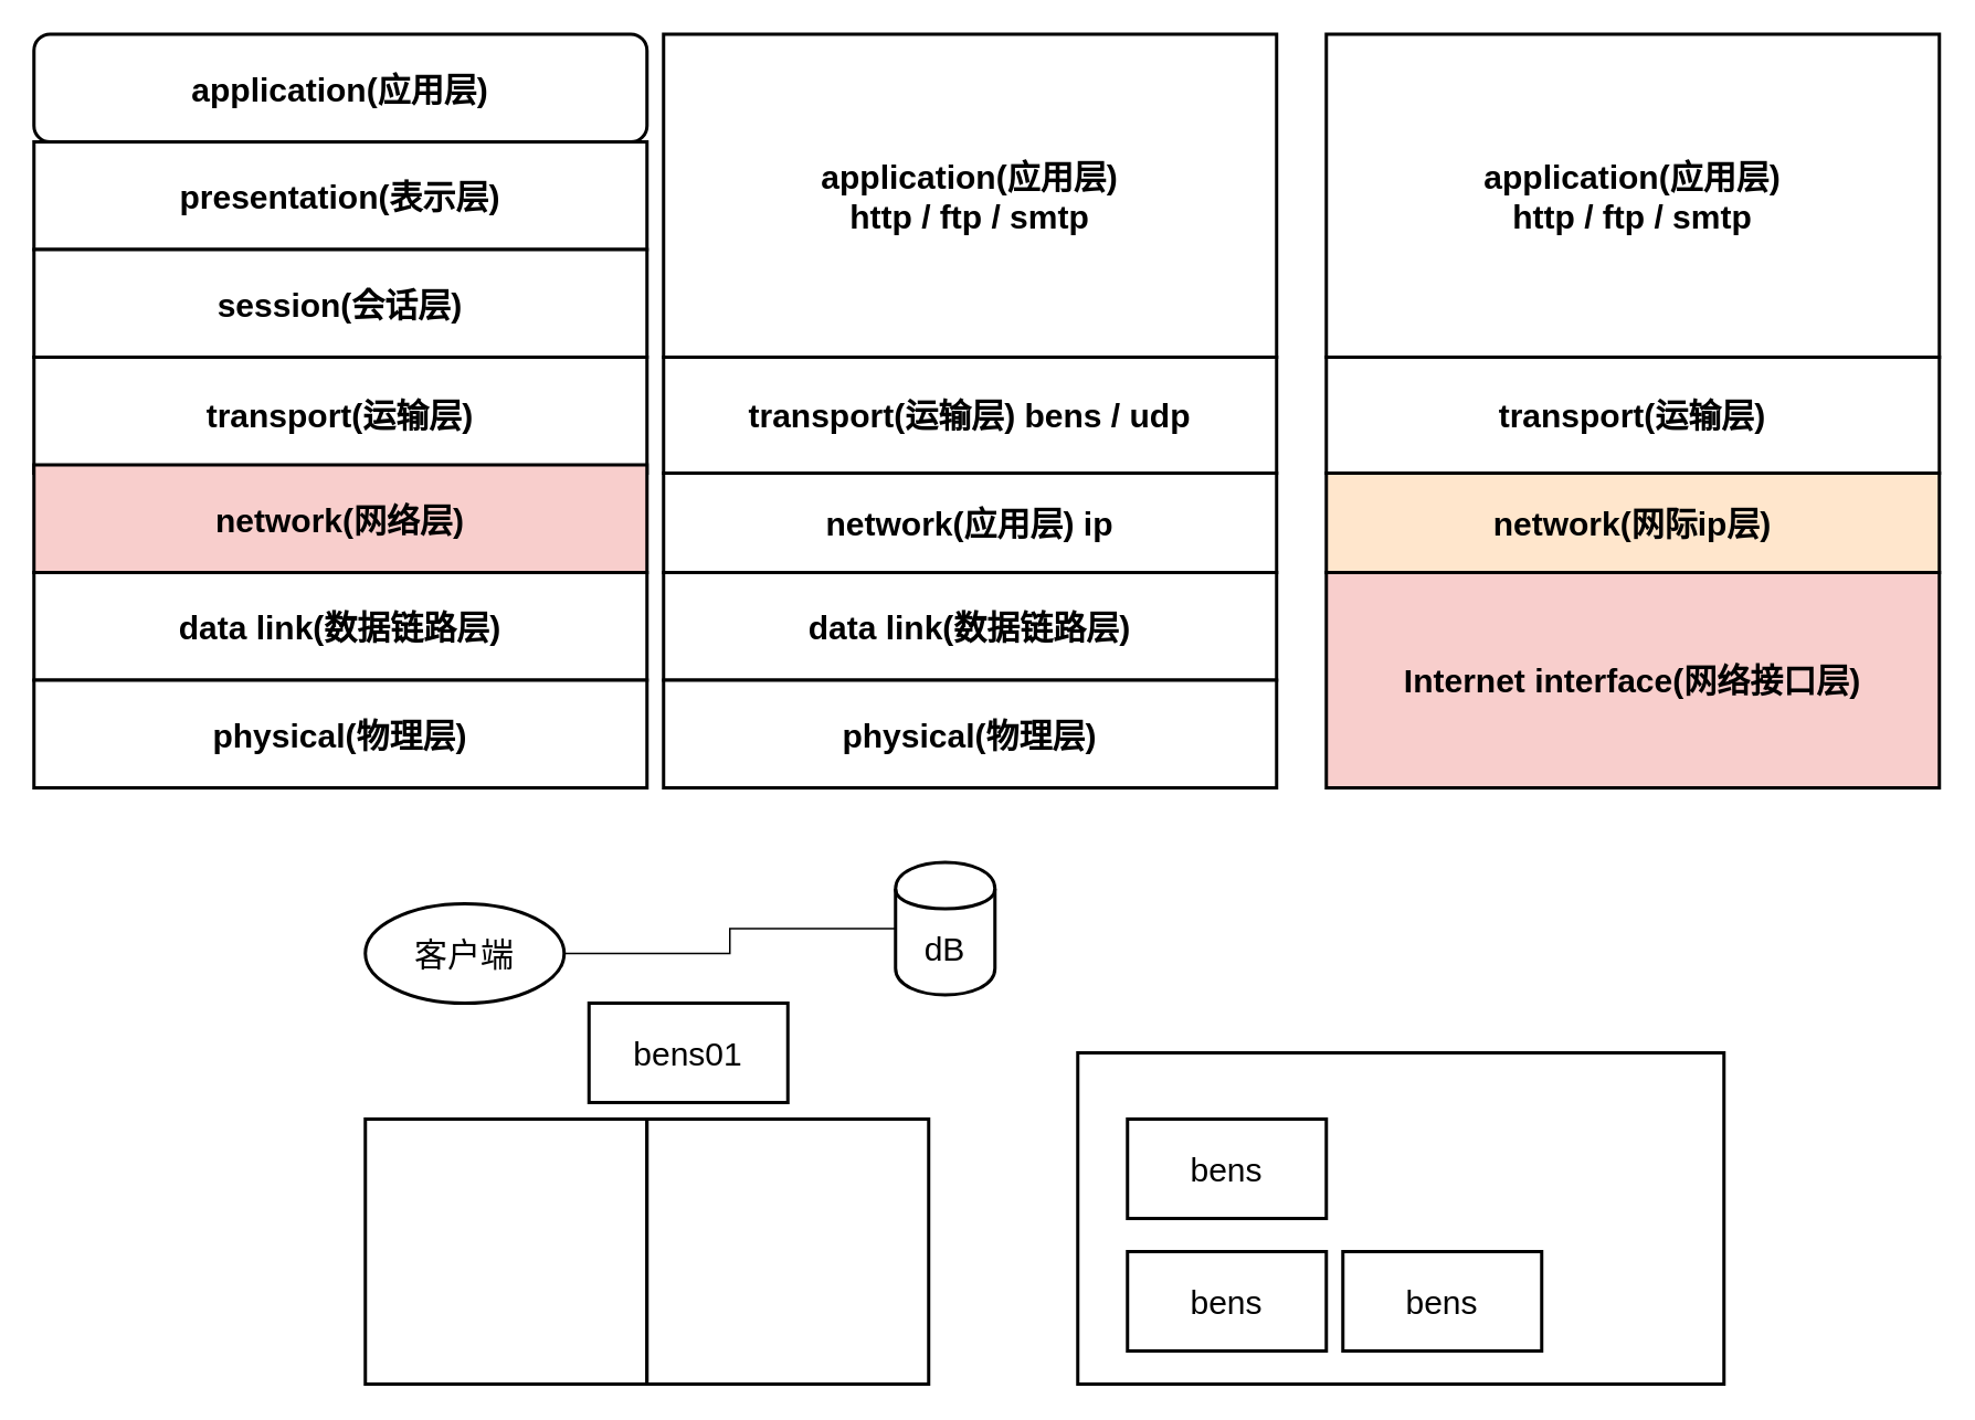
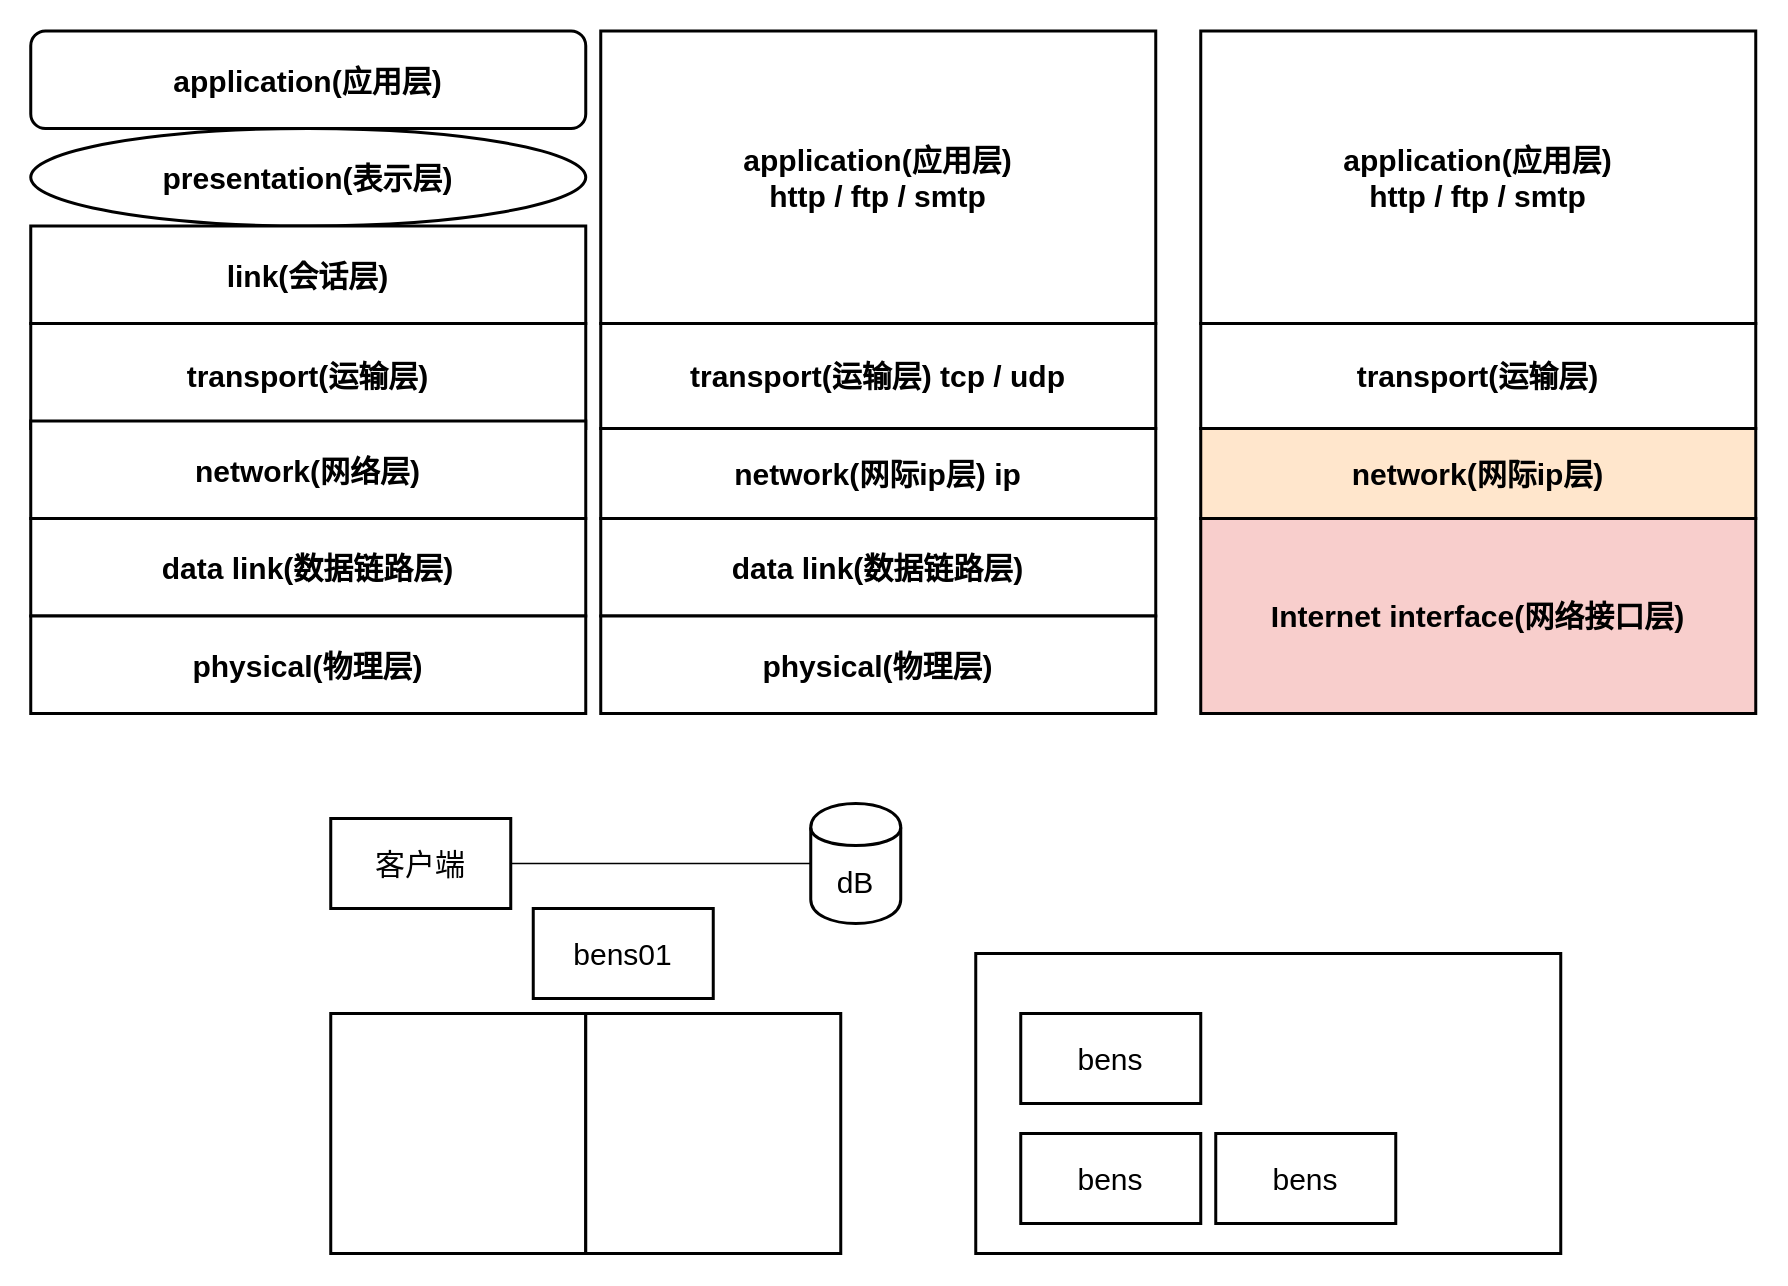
- <mxCell id="4" value="presentation(表示层)" style="rounded=0;whiteSpace=wrap;html=1;strokeWidth=2;fontSize=20;fontStyle=1" vertex="1" parent="1"><mxGeometry x="20" y="85" width="370" height="65" as="geometry" /></mxCell>
+ <mxCell id="4" value="presentation(表示层)" style="ellipse;whiteSpace=wrap;html=1;strokeWidth=2;fontSize=20;fontStyle=1;" vertex="1" parent="1"><mxGeometry x="20" y="85" width="370" height="65" as="geometry" /></mxCell>
- <mxCell id="5" value="session(会话层)" style="rounded=0;whiteSpace=wrap;html=1;strokeWidth=2;fontSize=20;fontStyle=1" vertex="1" parent="1"><mxGeometry x="20" y="150" width="370" height="65" as="geometry" /></mxCell>
+ <mxCell id="5" value="link(会话层)" style="rounded=0;whiteSpace=wrap;html=1;strokeWidth=2;fontSize=20;fontStyle=1" vertex="1" parent="1"><mxGeometry x="20" y="150" width="370" height="65" as="geometry" /></mxCell>
- <mxCell id="11" value="transport(运输层) bens / udp" style="rounded=0;whiteSpace=wrap;html=1;strokeWidth=2;fontSize=20;fontStyle=1" vertex="1" parent="1"><mxGeometry x="400" y="215" width="370" height="70" as="geometry" /></mxCell>
+ <mxCell id="11" value="transport(运输层) tcp / udp" style="rounded=0;whiteSpace=wrap;html=1;strokeWidth=2;fontSize=20;fontStyle=1" vertex="1" parent="1"><mxGeometry x="400" y="215" width="370" height="70" as="geometry" /></mxCell>
- <mxCell id="7" value="network(网络层)" style="rounded=0;whiteSpace=wrap;html=1;strokeWidth=2;fontSize=20;fontStyle=1;fillColor=#f8cecc;" vertex="1" parent="1"><mxGeometry x="20" y="280" width="370" height="65" as="geometry" /></mxCell>
+ <mxCell id="7" value="network(网络层)" style="rounded=0;whiteSpace=wrap;html=1;strokeWidth=2;fontSize=20;fontStyle=1" vertex="1" parent="1"><mxGeometry x="20" y="280" width="370" height="65" as="geometry" /></mxCell>
- <mxCell id="12" value="network(应用层) ip" style="rounded=0;whiteSpace=wrap;html=1;strokeWidth=2;fontSize=20;fontStyle=1" vertex="1" parent="1"><mxGeometry x="400" y="285" width="370" height="60" as="geometry" /></mxCell>
+ <mxCell id="12" value="network(网际ip层) ip" style="rounded=0;whiteSpace=wrap;html=1;strokeWidth=2;fontSize=20;fontStyle=1" vertex="1" parent="1"><mxGeometry x="400" y="285" width="370" height="60" as="geometry" /></mxCell>
- <mxCell id="19" value="dB" style="shape=cylinder;whiteSpace=wrap;html=1;boundedLbl=1;backgroundOutline=1;strokeWidth=2;fontSize=20;" vertex="1" parent="1"><mxGeometry x="540" y="520" width="60" height="80" as="geometry" /></mxCell>
+ <mxCell id="19" value="dB" style="shape=cylinder;whiteSpace=wrap;html=1;boundedLbl=1;backgroundOutline=1;strokeWidth=2;fontSize=20;" vertex="1" parent="1"><mxGeometry x="540" y="535" width="60" height="80" as="geometry" /></mxCell>
- <mxCell id="21" value="客户端" style="ellipse;whiteSpace=wrap;html=1;strokeWidth=2;fontSize=20;" vertex="1" parent="1"><mxGeometry x="220" y="545" width="120" height="60" as="geometry" /></mxCell>
+ <mxCell id="21" value="客户端" style="rounded=0;whiteSpace=wrap;html=1;strokeWidth=2;fontSize=20;" vertex="1" parent="1"><mxGeometry x="220" y="545" width="120" height="60" as="geometry" /></mxCell>
